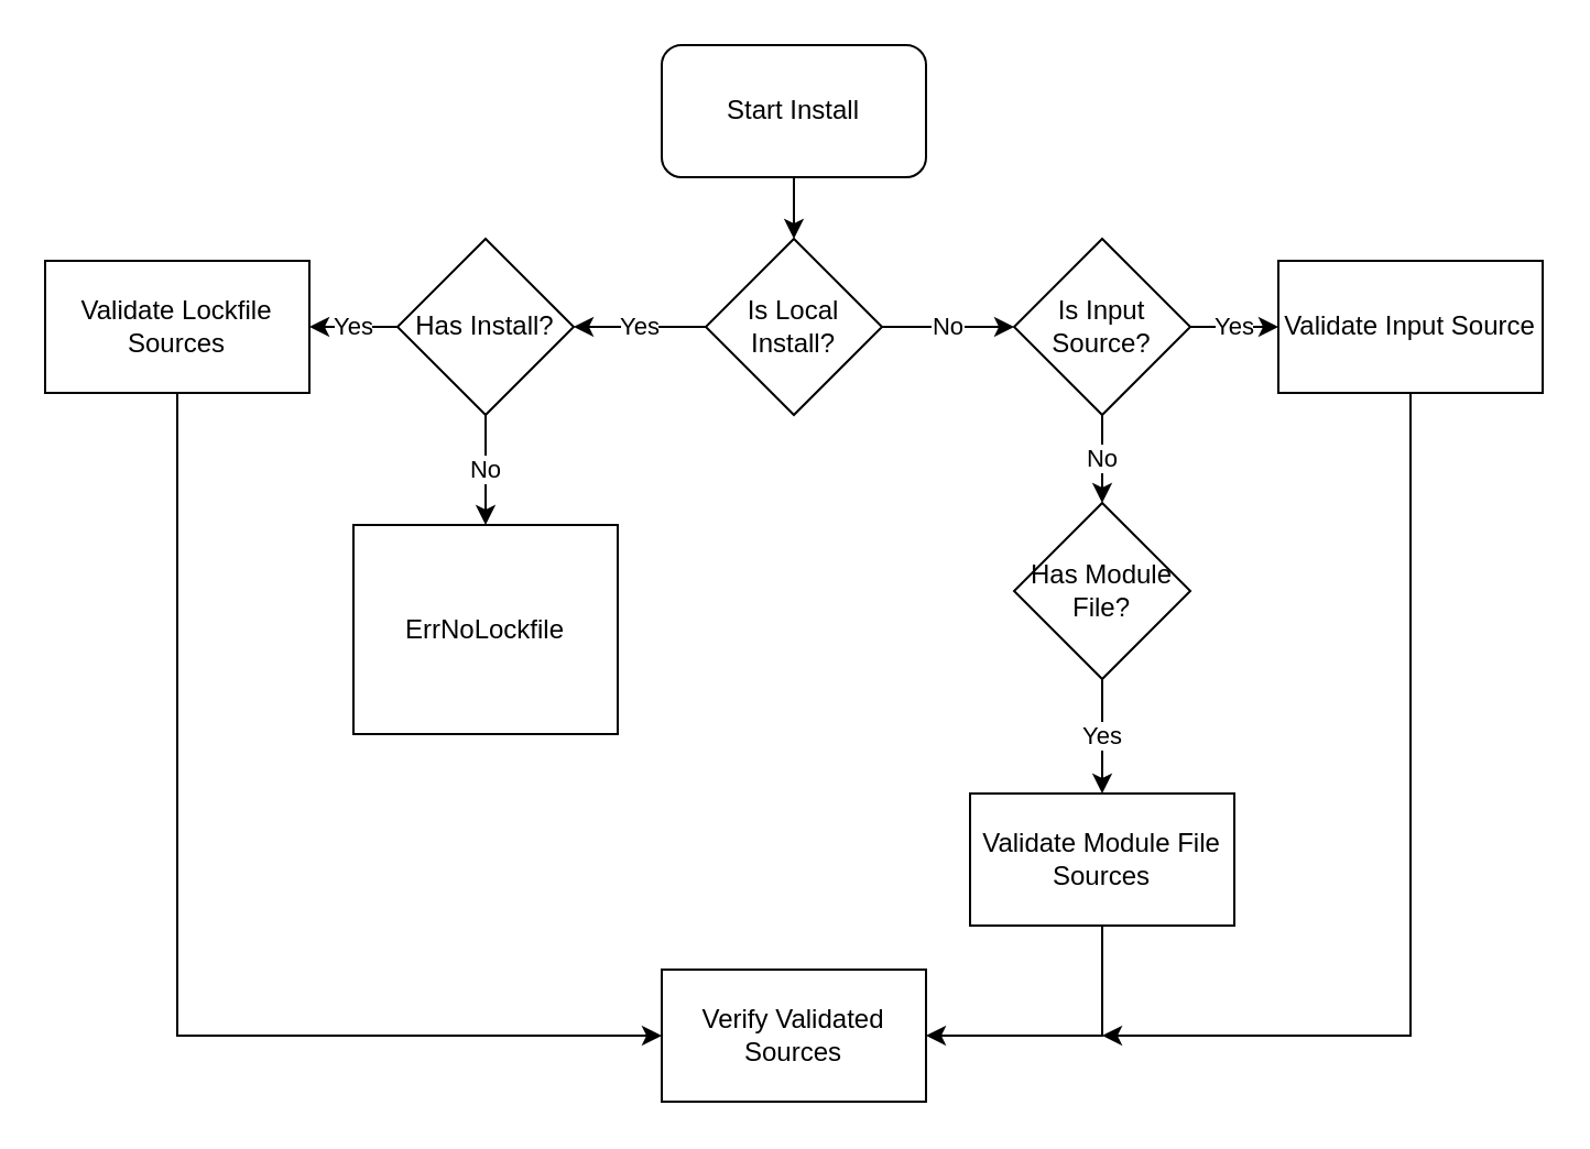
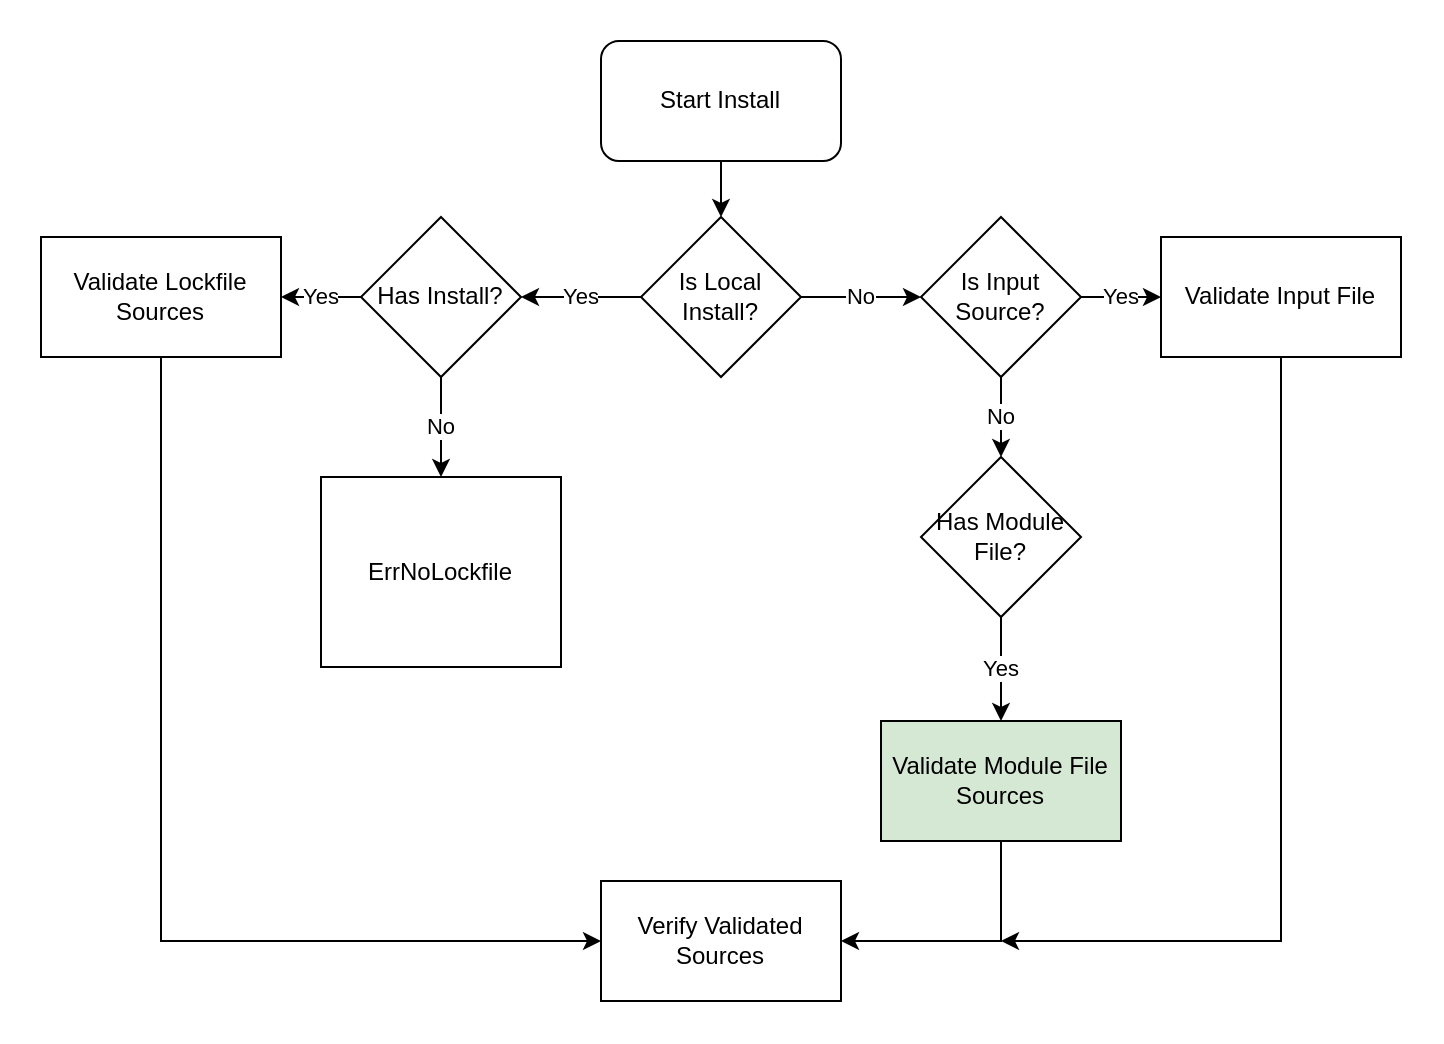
- <mxCell id="17" value="Validate Input Source" style="rounded=0;whiteSpace=wrap;html=1;" parent="1" vertex="1"><mxGeometry x="580" y="118" width="120" height="60" as="geometry" /></mxCell>
+ <mxCell id="17" value="Validate Input File" style="rounded=0;whiteSpace=wrap;html=1;" parent="1" vertex="1"><mxGeometry x="580" y="118" width="120" height="60" as="geometry" /></mxCell>
- <mxCell id="21" value="Validate Module File Sources" style="rounded=0;whiteSpace=wrap;html=1;" parent="1" vertex="1"><mxGeometry x="440" y="360" width="120" height="60" as="geometry" /></mxCell>
+ <mxCell id="21" value="Validate Module File Sources" style="rounded=0;whiteSpace=wrap;html=1;fillColor=#d5e8d4;" parent="1" vertex="1"><mxGeometry x="440" y="360" width="120" height="60" as="geometry" /></mxCell>
